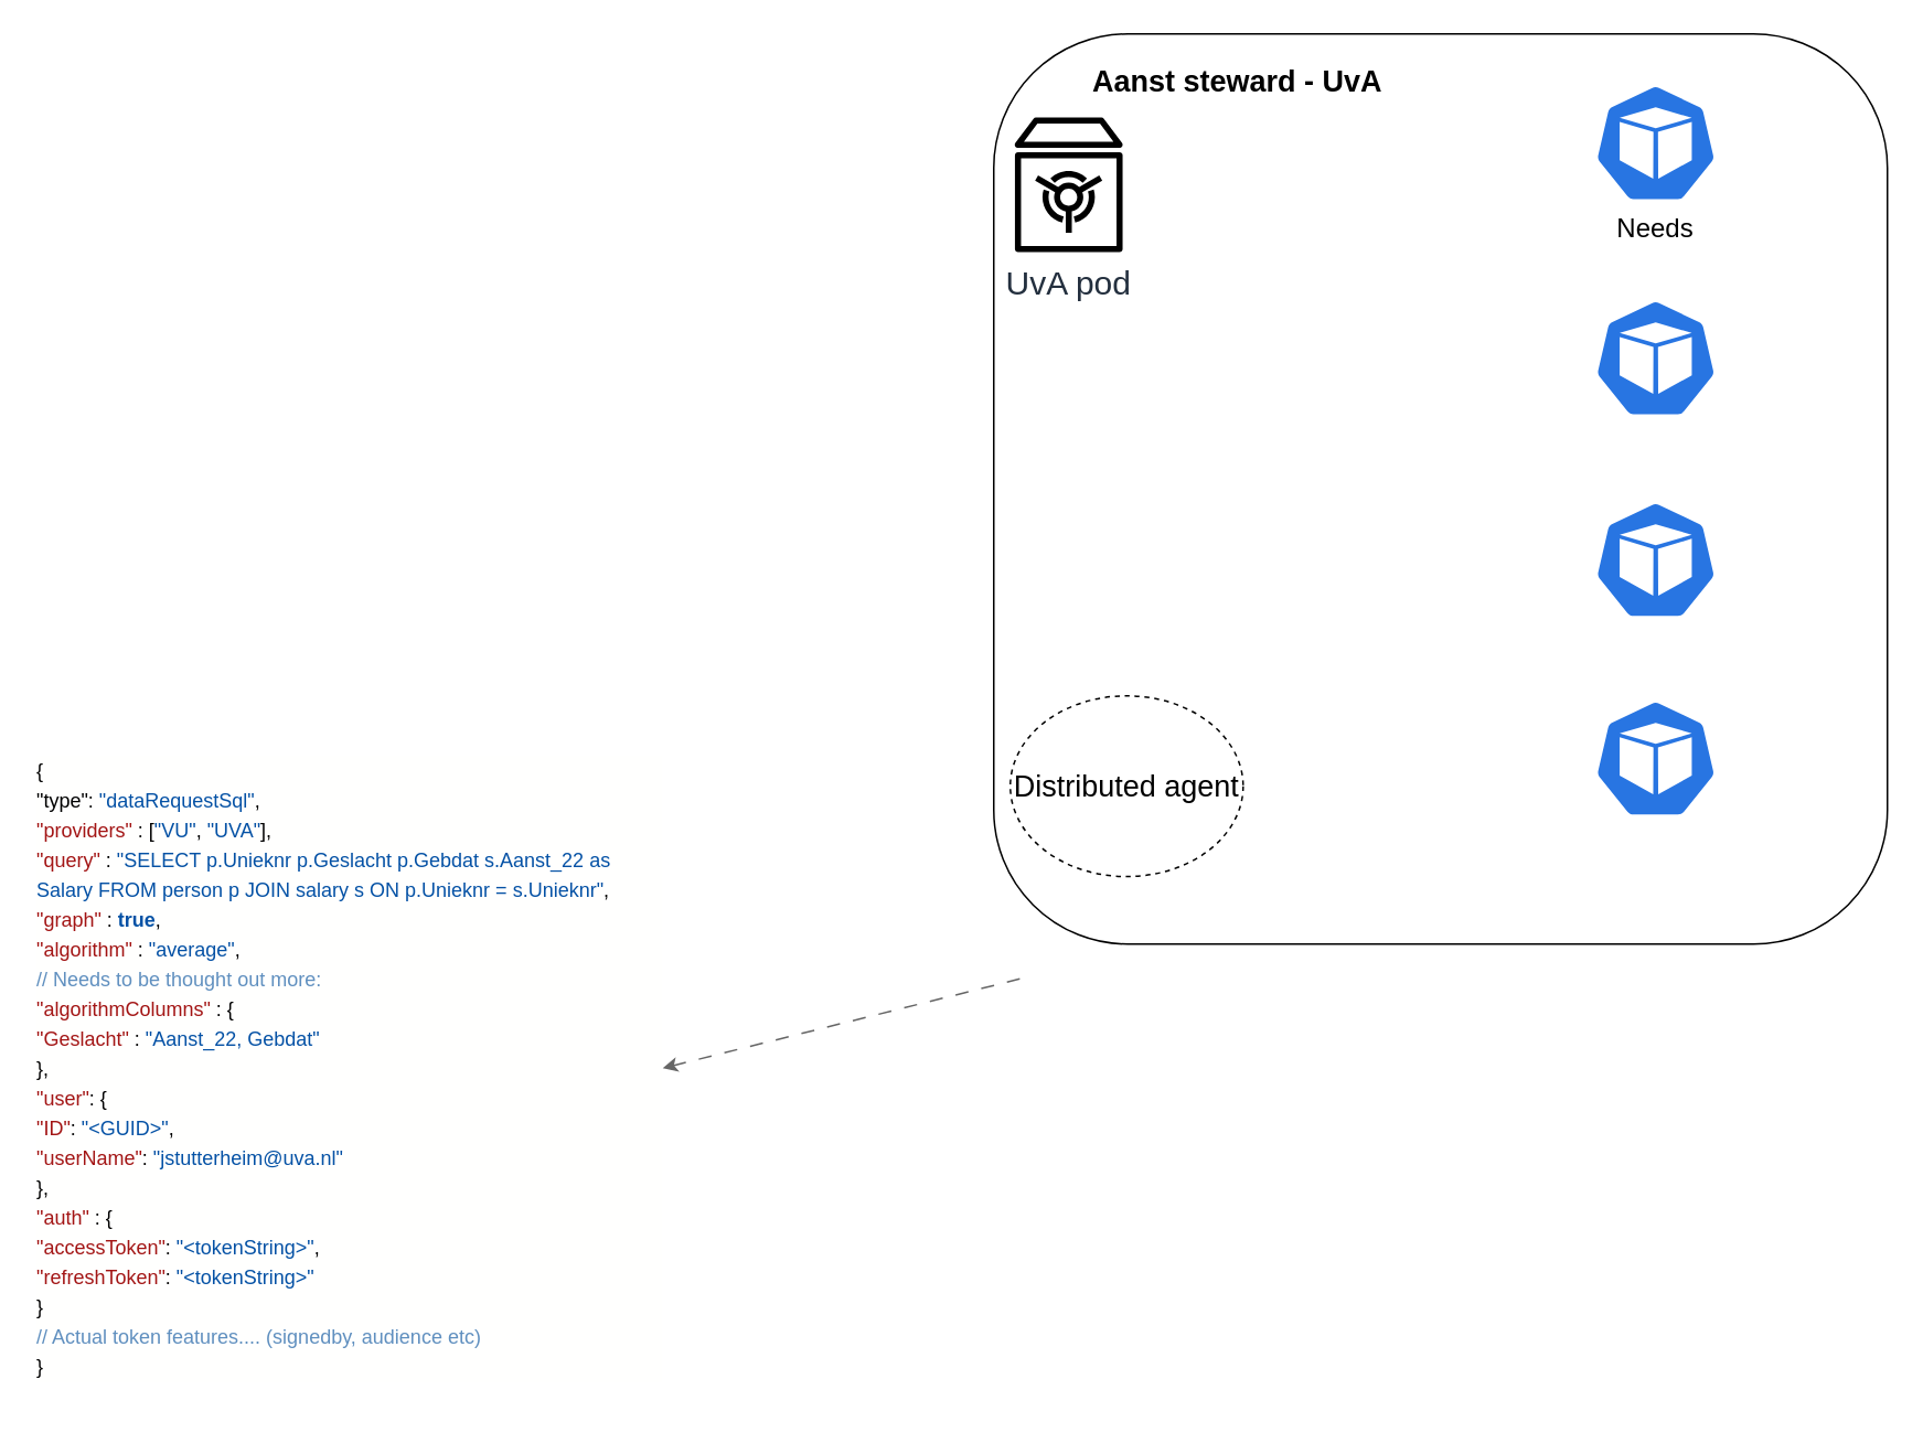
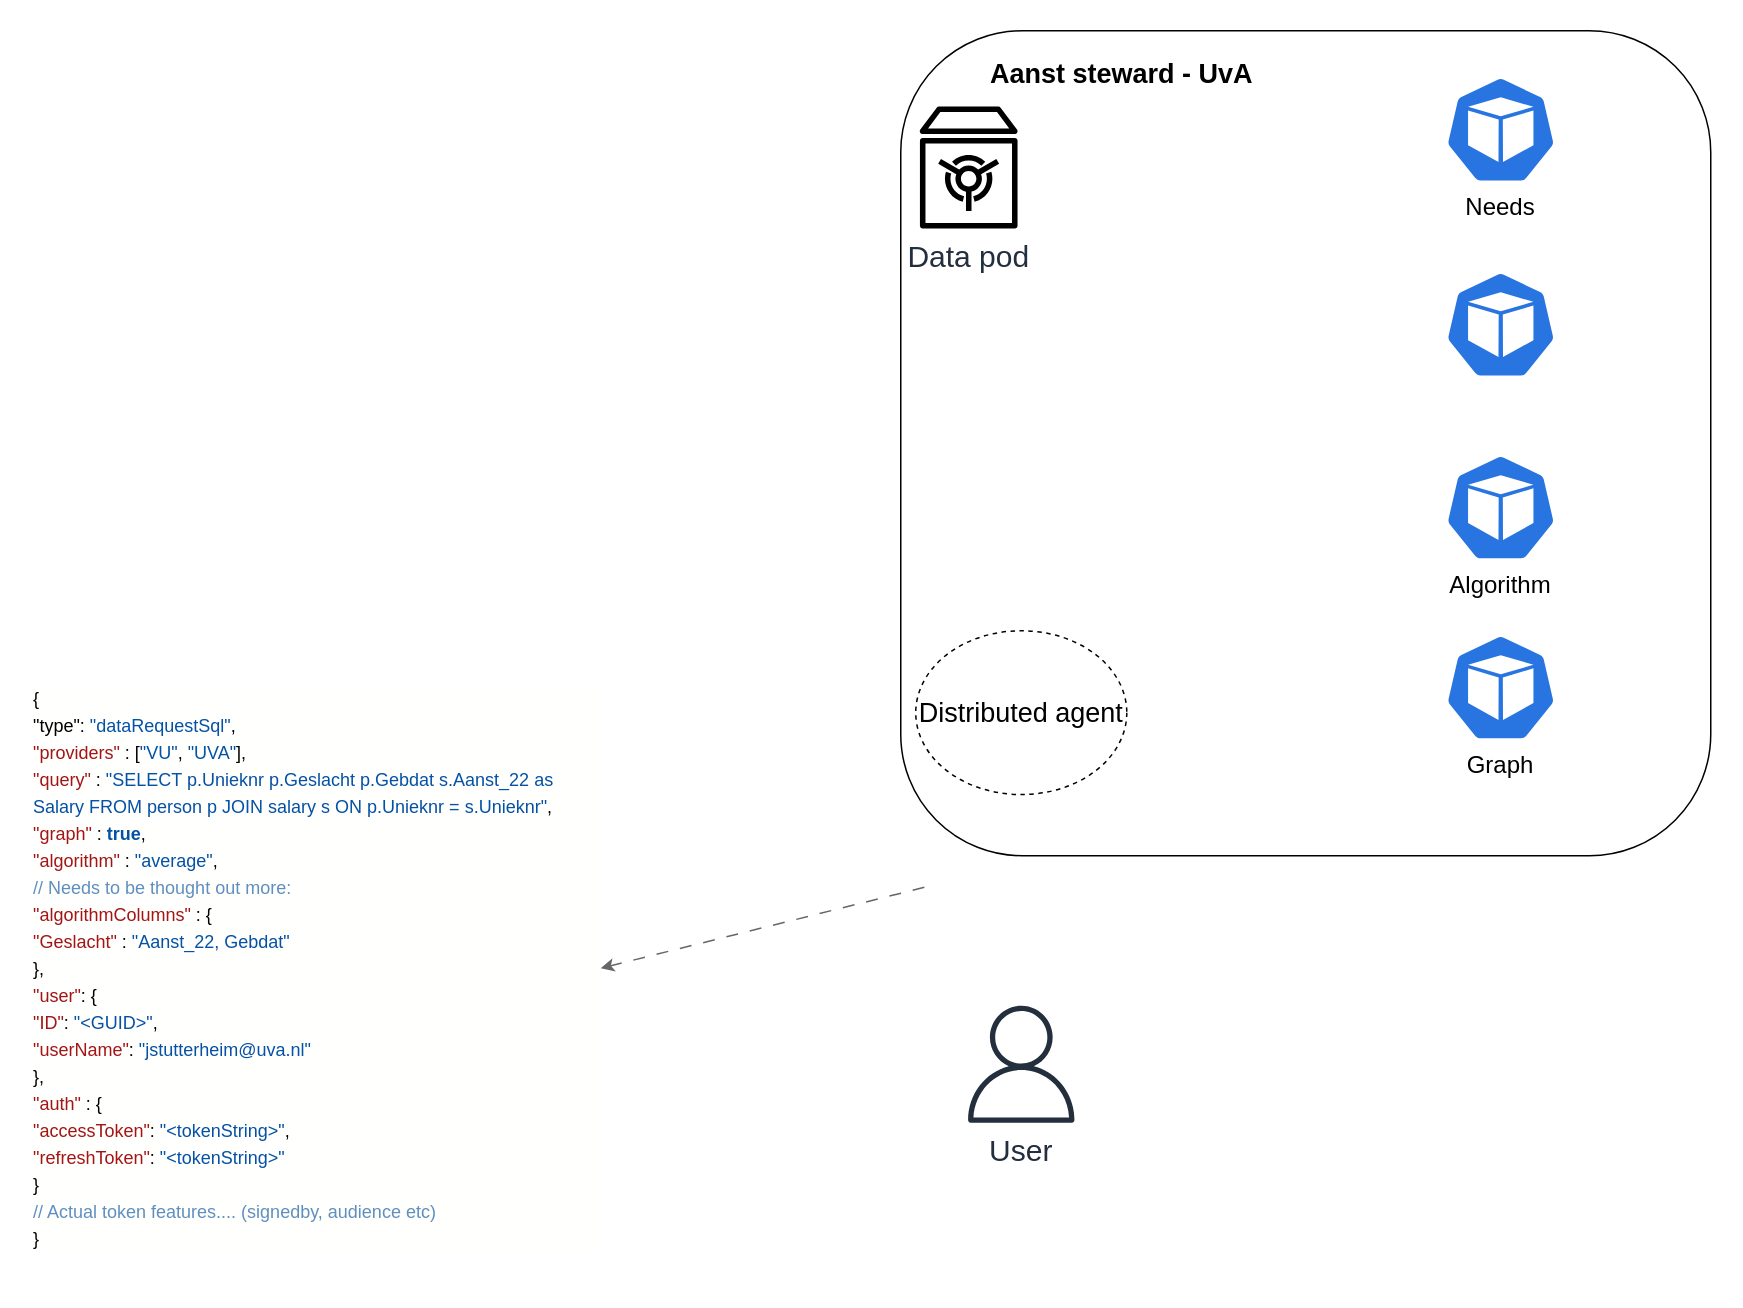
- <mxCell id="6" value="&lt;font style=&quot;font-size: 20px;&quot;&gt;UvA pod&lt;/font&gt;" style="sketch=0;outlineConnect=0;fontColor=#232F3E;gradientColor=none;fillColor=#000000;strokeColor=none;dashed=0;verticalLabelPosition=bottom;verticalAlign=top;align=center;html=1;fontSize=12;fontStyle=0;aspect=fixed;pointerEvents=1;shape=mxgraph.aws4.vault;" parent="3" vertex="1"><mxGeometry x="12.563" y="50.005" width="65.418" height="82.303" as="geometry" /></mxCell>
+ <mxCell id="6" value="&lt;font style=&quot;font-size: 20px;&quot;&gt;Data pod&lt;/font&gt;" style="sketch=0;outlineConnect=0;fontColor=#232F3E;gradientColor=none;fillColor=#000000;strokeColor=none;dashed=0;verticalLabelPosition=bottom;verticalAlign=top;align=center;html=1;fontSize=12;fontStyle=0;aspect=fixed;pointerEvents=1;shape=mxgraph.aws4.vault;" parent="3" vertex="1"><mxGeometry x="12.563" y="50.005" width="65.418" height="82.303" as="geometry" /></mxCell>
+ <mxCell id="13" value="&lt;span style=&quot;font-size: 16px;&quot;&gt;Algorithm&lt;/span&gt;" style="text;html=1;strokeColor=none;fillColor=none;align=center;verticalAlign=middle;whiteSpace=wrap;rounded=0;" vertex="1" parent="11"><mxGeometry x="20" y="71.94" width="60" height="30" as="geometry" /></mxCell>
+ <mxCell id="10" value="&lt;span style=&quot;font-size: 16px;&quot;&gt;Graph&lt;/span&gt;" style="text;html=1;strokeColor=none;fillColor=none;align=center;verticalAlign=middle;whiteSpace=wrap;rounded=0;" vertex="1" parent="8"><mxGeometry x="20" y="71.94" width="60" height="30" as="geometry" /></mxCell>
+ <mxCell id="2" value="&lt;font style=&quot;font-size: 20px;&quot;&gt;User&lt;/font&gt;" style="sketch=0;outlineConnect=0;fontColor=#232F3E;gradientColor=none;fillColor=#232F3D;strokeColor=none;dashed=0;verticalLabelPosition=bottom;verticalAlign=top;align=center;html=1;fontSize=12;fontStyle=0;aspect=fixed;pointerEvents=1;shape=mxgraph.aws4.user;" parent="1" vertex="1"><mxGeometry x="641.35" y="670" width="78" height="78" as="geometry" /></mxCell>
